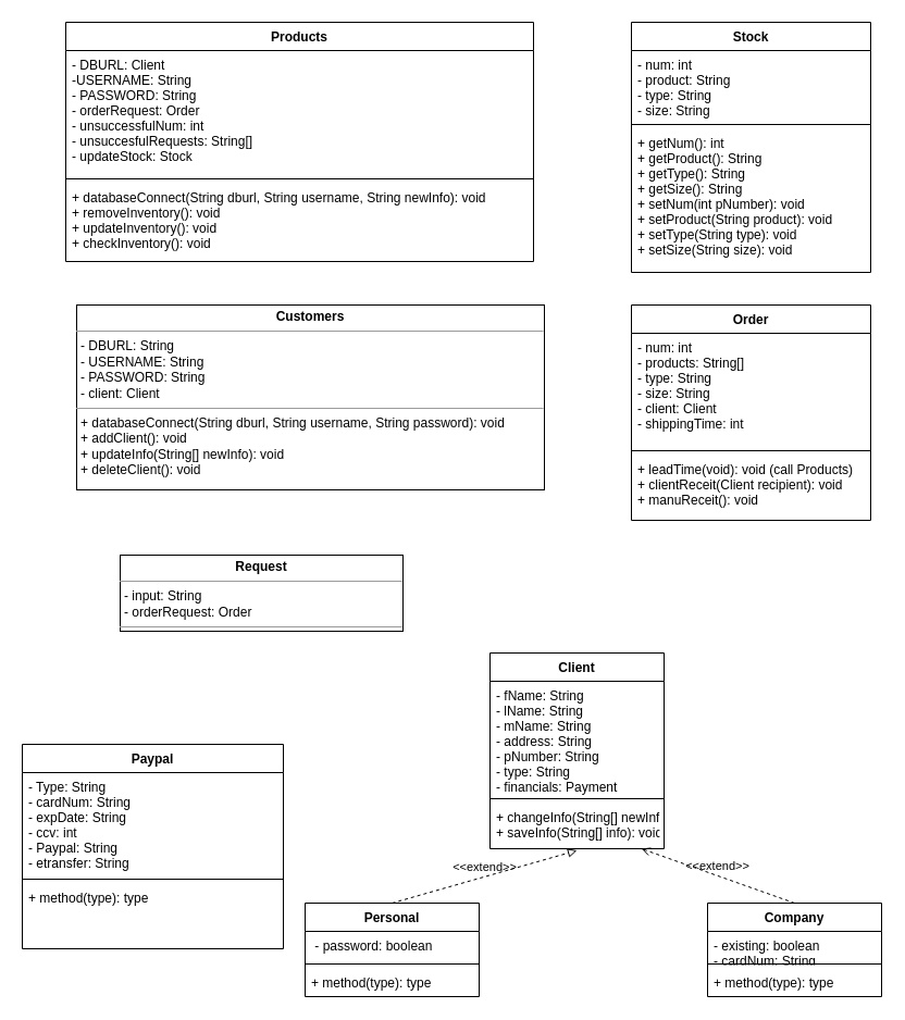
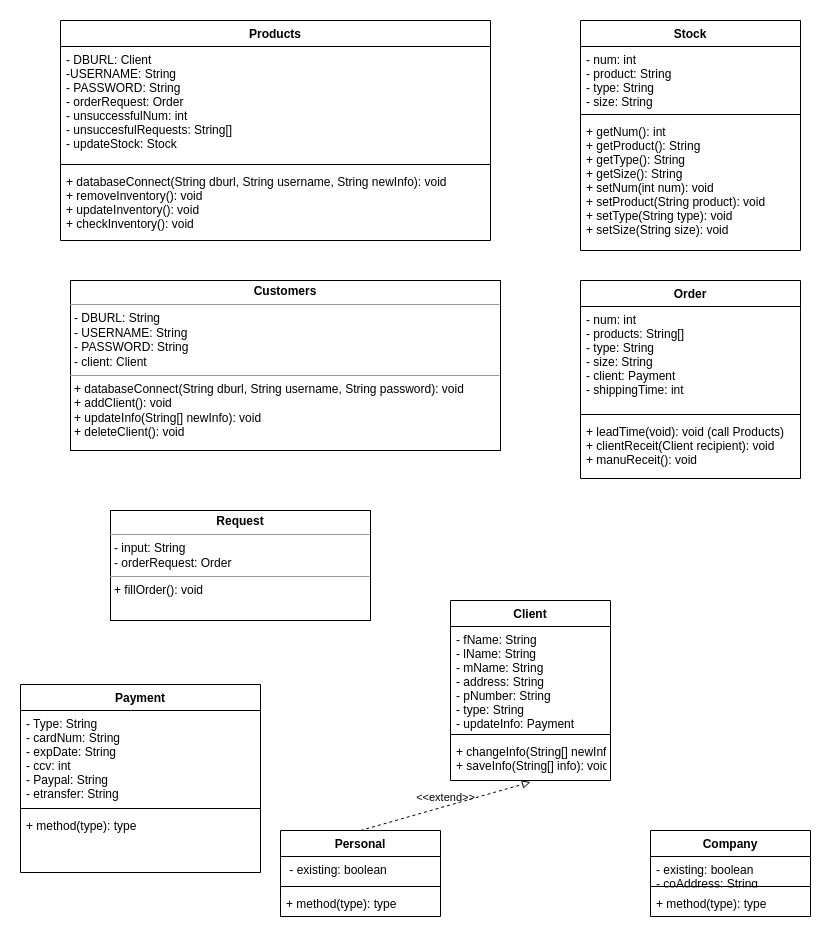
- <mxCell id="25" value="+ getNum(): int&#10;+ getProduct(): String&#10;+ getType(): String&#10;+ getSize(): String&#10;+ setNum(int pNumber): void&#10;+ setProduct(String product): void&#10;+ setType(String type): void &#10;+ setSize(String size): void" style="text;strokeColor=none;fillColor=none;align=left;verticalAlign=top;spacingLeft=4;spacingRight=4;overflow=hidden;rotatable=0;points=[[0,0.5],[1,0.5]];portConstraint=eastwest;" parent="22" vertex="1"><mxGeometry y="98" width="220" height="132" as="geometry" /></mxCell>
+ <mxCell id="25" value="+ getNum(): int&#10;+ getProduct(): String&#10;+ getType(): String&#10;+ getSize(): String&#10;+ setNum(int num): void&#10;+ setProduct(String product): void&#10;+ setType(String type): void &#10;+ setSize(String size): void" style="text;strokeColor=none;fillColor=none;align=left;verticalAlign=top;spacingLeft=4;spacingRight=4;overflow=hidden;rotatable=0;points=[[0,0.5],[1,0.5]];portConstraint=eastwest;" parent="22" vertex="1"><mxGeometry y="98" width="220" height="132" as="geometry" /></mxCell>
- <mxCell id="19" value="- num: int&#10;- products: String[]&#10;- type: String&#10;- size: String&#10;- client: Client&#10;- shippingTime: int" style="text;strokeColor=none;fillColor=none;align=left;verticalAlign=top;spacingLeft=4;spacingRight=4;overflow=hidden;rotatable=0;points=[[0,0.5],[1,0.5]];portConstraint=eastwest;" parent="18" vertex="1"><mxGeometry y="26" width="220" height="104" as="geometry" /></mxCell>
+ <mxCell id="19" value="- num: int&#10;- products: String[]&#10;- type: String&#10;- size: String&#10;- client: Payment&#10;- shippingTime: int" style="text;strokeColor=none;fillColor=none;align=left;verticalAlign=top;spacingLeft=4;spacingRight=4;overflow=hidden;rotatable=0;points=[[0,0.5],[1,0.5]];portConstraint=eastwest;" parent="18" vertex="1"><mxGeometry y="26" width="220" height="104" as="geometry" /></mxCell>
- <mxCell id="29" value="&lt;p style=&quot;margin: 0px ; margin-top: 4px ; text-align: center&quot;&gt;&lt;b&gt;Request&lt;/b&gt;&lt;/p&gt;&lt;hr size=&quot;1&quot;&gt;&lt;p style=&quot;margin: 0px ; margin-left: 4px&quot;&gt;- input: String&lt;/p&gt;&lt;p style=&quot;margin: 0px ; margin-left: 4px&quot;&gt;- orderRequest: Order&lt;/p&gt;&lt;hr size=&quot;1&quot;&gt;&lt;p style=&quot;margin: 0px ; margin-left: 4px&quot;&gt;+ fillOrder(): void&lt;/p&gt;" style="verticalAlign=top;align=left;overflow=fill;fontSize=12;fontFamily=Helvetica;html=1;" parent="1" vertex="1"><mxGeometry x="110" y="510" width="260" height="70" as="geometry" /></mxCell>
+ <mxCell id="29" value="&lt;p style=&quot;margin: 0px ; margin-top: 4px ; text-align: center&quot;&gt;&lt;b&gt;Request&lt;/b&gt;&lt;/p&gt;&lt;hr size=&quot;1&quot;&gt;&lt;p style=&quot;margin: 0px ; margin-left: 4px&quot;&gt;- input: String&lt;/p&gt;&lt;p style=&quot;margin: 0px ; margin-left: 4px&quot;&gt;- orderRequest: Order&lt;/p&gt;&lt;hr size=&quot;1&quot;&gt;&lt;p style=&quot;margin: 0px ; margin-left: 4px&quot;&gt;+ fillOrder(): void&lt;/p&gt;" style="verticalAlign=top;align=left;overflow=fill;fontSize=12;fontFamily=Helvetica;html=1;" parent="1" vertex="1"><mxGeometry x="110" y="510" width="260" height="110" as="geometry" /></mxCell>
- <mxCell id="7" value="- fName: String&#10;- lName: String &#10;- mName: String&#10;- address: String&#10;- pNumber: String&#10;- type: String&#10;- financials: Payment" style="text;strokeColor=none;fillColor=none;align=left;verticalAlign=top;spacingLeft=4;spacingRight=4;overflow=hidden;rotatable=0;points=[[0,0.5],[1,0.5]];portConstraint=eastwest;" parent="6" vertex="1"><mxGeometry y="26" width="160" height="104" as="geometry" /></mxCell>
+ <mxCell id="7" value="- fName: String&#10;- lName: String &#10;- mName: String&#10;- address: String&#10;- pNumber: String&#10;- type: String&#10;- updateInfo: Payment" style="text;strokeColor=none;fillColor=none;align=left;verticalAlign=top;spacingLeft=4;spacingRight=4;overflow=hidden;rotatable=0;points=[[0,0.5],[1,0.5]];portConstraint=eastwest;" parent="6" vertex="1"><mxGeometry y="26" width="160" height="104" as="geometry" /></mxCell>
- <mxCell id="30" value="Paypal" style="swimlane;fontStyle=1;align=center;verticalAlign=top;childLayout=stackLayout;horizontal=1;startSize=26;horizontalStack=0;resizeParent=1;resizeParentMax=0;resizeLast=0;collapsible=1;marginBottom=0;" parent="1" vertex="1"><mxGeometry x="20" y="684" width="240" height="188" as="geometry" /></mxCell>
+ <mxCell id="30" value="Payment" style="swimlane;fontStyle=1;align=center;verticalAlign=top;childLayout=stackLayout;horizontal=1;startSize=26;horizontalStack=0;resizeParent=1;resizeParentMax=0;resizeLast=0;collapsible=1;marginBottom=0;" parent="1" vertex="1"><mxGeometry x="20" y="684" width="240" height="188" as="geometry" /></mxCell>
- <mxCell id="27" value="&amp;lt;&amp;lt;extend&amp;gt;&amp;gt;" style="html=1;verticalAlign=bottom;labelBackgroundColor=none;endArrow=open;endFill=0;dashed=1;exitX=0.5;exitY=0;exitDx=0;exitDy=0;" parent="1" source="10" target="9" edge="1"><mxGeometry width="160" relative="1" as="geometry"><mxPoint x="520" y="780" as="sourcePoint" /><mxPoint x="690" y="696.988" as="targetPoint" /></mxGeometry></mxCell>
- <mxCell id="15" value=" - password: boolean" style="text;strokeColor=none;fillColor=none;align=left;verticalAlign=top;spacingLeft=4;spacingRight=4;overflow=hidden;rotatable=0;points=[[0,0.5],[1,0.5]];portConstraint=eastwest;" parent="14" vertex="1"><mxGeometry y="26" width="160" height="26" as="geometry" /></mxCell>
+ <mxCell id="15" value=" - existing: boolean" style="text;strokeColor=none;fillColor=none;align=left;verticalAlign=top;spacingLeft=4;spacingRight=4;overflow=hidden;rotatable=0;points=[[0,0.5],[1,0.5]];portConstraint=eastwest;" parent="14" vertex="1"><mxGeometry y="26" width="160" height="26" as="geometry" /></mxCell>
- <mxCell id="11" value="- existing: boolean&#10;- cardNum: String&#10;- coPNumber: String&#10;- owner: String" style="text;strokeColor=none;fillColor=none;align=left;verticalAlign=top;spacingLeft=4;spacingRight=4;overflow=hidden;rotatable=0;points=[[0,0.5],[1,0.5]];portConstraint=eastwest;" parent="10" vertex="1"><mxGeometry y="26" width="160" height="26" as="geometry" /></mxCell>
+ <mxCell id="11" value="- existing: boolean&#10;- coAddress: String&#10;- coPNumber: String&#10;- owner: String" style="text;strokeColor=none;fillColor=none;align=left;verticalAlign=top;spacingLeft=4;spacingRight=4;overflow=hidden;rotatable=0;points=[[0,0.5],[1,0.5]];portConstraint=eastwest;" parent="10" vertex="1"><mxGeometry y="26" width="160" height="26" as="geometry" /></mxCell>
